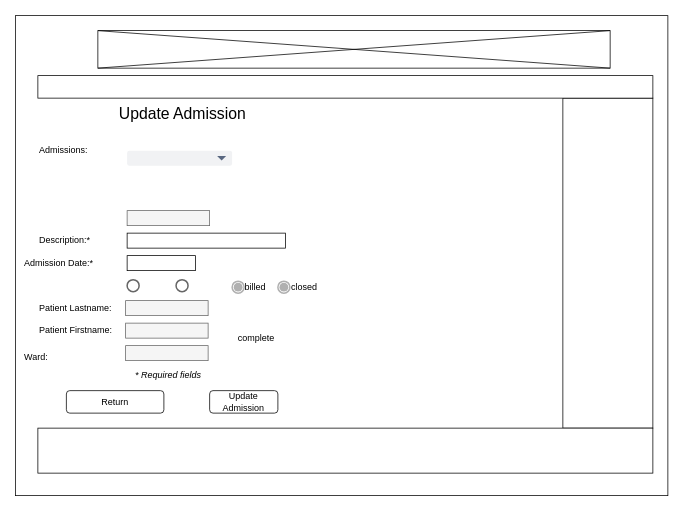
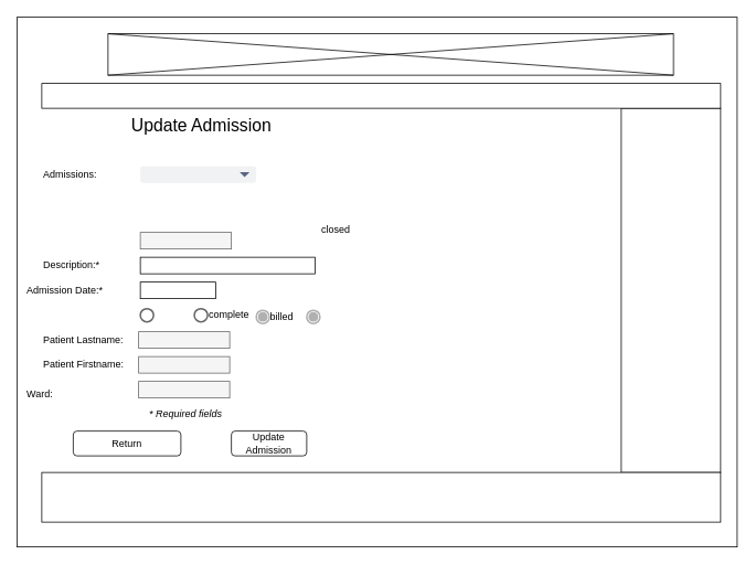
- <mxCell id="5" value="Admissions:" style="text;html=1;strokeColor=none;fillColor=none;align=left;verticalAlign=middle;whiteSpace=wrap;rounded=0;" parent="1" vertex="1"><mxGeometry x="50" y="190" width="100" height="20" as="geometry" /></mxCell>
+ <mxCell id="5" value="Admissions:" style="text;html=1;strokeColor=none;fillColor=none;align=left;verticalAlign=middle;whiteSpace=wrap;rounded=0;" parent="1" vertex="1"><mxGeometry x="50" y="200" width="100" height="20" as="geometry" /></mxCell>
- <mxCell id="25" value="closed" style="text;html=1;strokeColor=none;fillColor=none;align=left;verticalAlign=middle;whiteSpace=wrap;rounded=0;" vertex="1" parent="1"><mxGeometry x="386" y="372" width="45.75" height="20" as="geometry" /></mxCell>
+ <mxCell id="25" value="closed" style="text;html=1;strokeColor=none;fillColor=none;align=left;verticalAlign=middle;whiteSpace=wrap;rounded=0;" vertex="1" parent="1"><mxGeometry x="386" y="267" width="45.75" height="20" as="geometry" /></mxCell>
- <mxCell id="23" value="complete" style="text;html=1;strokeColor=none;fillColor=none;align=left;verticalAlign=middle;whiteSpace=wrap;rounded=0;" vertex="1" parent="1"><mxGeometry x="315.25" y="440" width="45.75" height="20" as="geometry" /></mxCell>
+ <mxCell id="23" value="complete" style="text;html=1;strokeColor=none;fillColor=none;align=left;verticalAlign=middle;whiteSpace=wrap;rounded=0;" vertex="1" parent="1"><mxGeometry x="250.25" y="370" width="45.75" height="20" as="geometry" /></mxCell>
